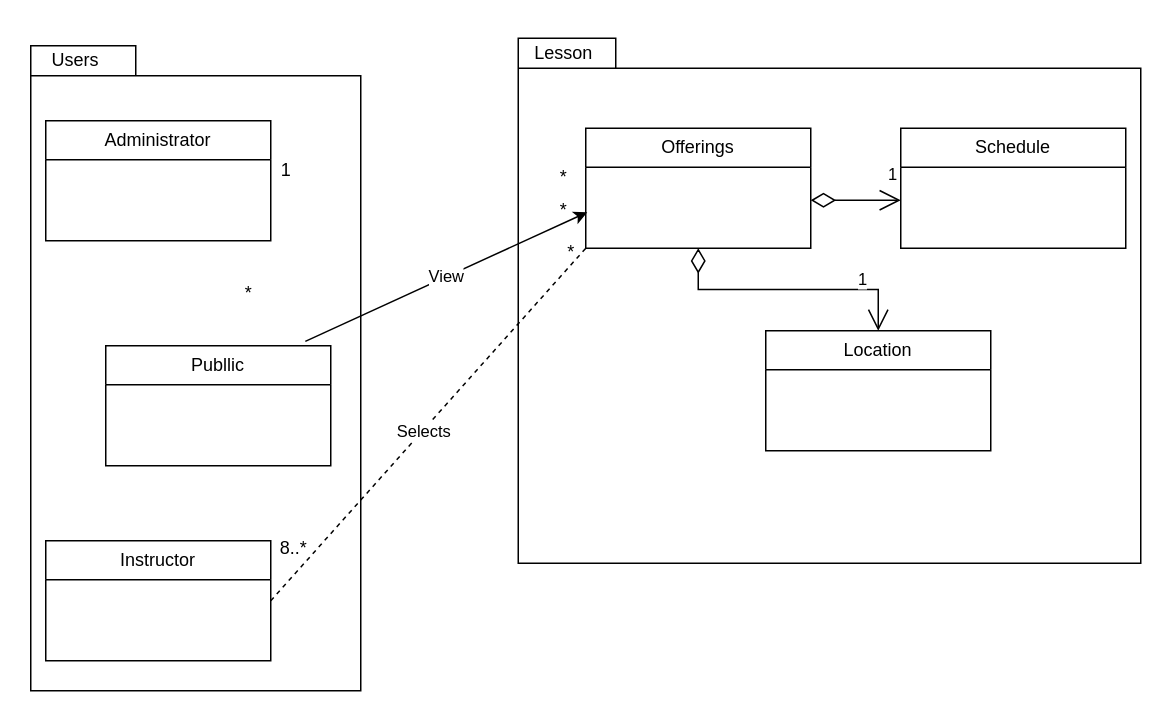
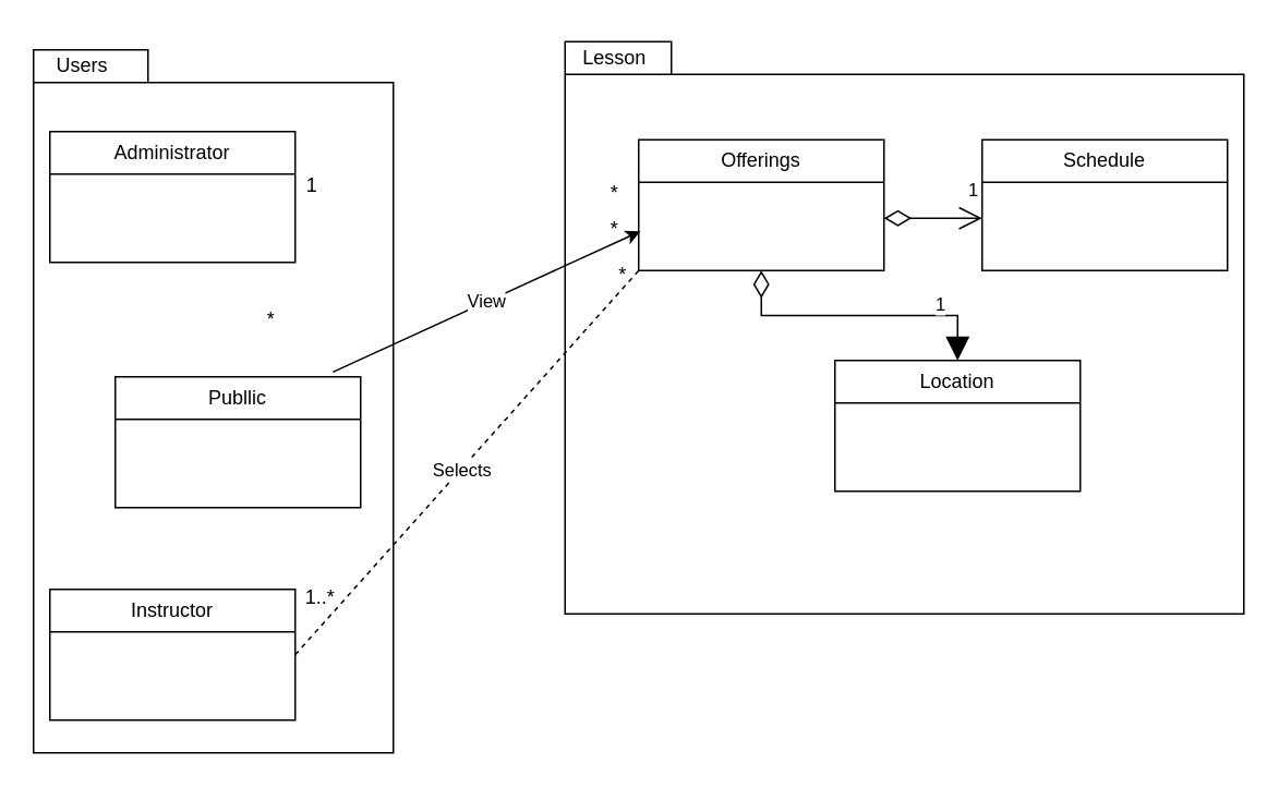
- <mxCell id="23" value="1" style="endArrow=open;html=1;endSize=12;startArrow=diamondThin;startSize=14;startFill=0;edgeStyle=orthogonalEdgeStyle;align=left;verticalAlign=bottom;rounded=0;exitX=0.5;exitY=1;exitDx=0;exitDy=0;entryX=0.5;entryY=0;entryDx=0;entryDy=0;" edge="1" parent="1" source="6" target="8"><mxGeometry x="0.714" y="-15" relative="1" as="geometry"><mxPoint x="390" y="195" as="sourcePoint" /><mxPoint x="550" y="195" as="targetPoint" /><mxPoint as="offset" /></mxGeometry></mxCell>
+ <mxCell id="23" value="1" style="endArrow=block;html=1;endSize=12;startArrow=diamondThin;startSize=14;startFill=0;edgeStyle=orthogonalEdgeStyle;align=left;verticalAlign=bottom;rounded=0;exitX=0.5;exitY=1;exitDx=0;exitDy=0;entryX=0.5;entryY=0;entryDx=0;entryDy=0;" edge="1" parent="1" source="6" target="8"><mxGeometry x="0.714" y="-15" relative="1" as="geometry"><mxPoint x="390" y="195" as="sourcePoint" /><mxPoint x="550" y="195" as="targetPoint" /><mxPoint as="offset" /></mxGeometry></mxCell>
- <mxCell id="15" value="8..*" style="text;html=1;align=center;verticalAlign=middle;resizable=0;points=[];autosize=1;strokeColor=none;fillColor=none;" parent="1" vertex="1"><mxGeometry x="175" y="350" width="40" height="30" as="geometry" /></mxCell>
+ <mxCell id="15" value="1..*" style="text;html=1;align=center;verticalAlign=middle;resizable=0;points=[];autosize=1;strokeColor=none;fillColor=none;" parent="1" vertex="1"><mxGeometry x="175" y="350" width="40" height="30" as="geometry" /></mxCell>
